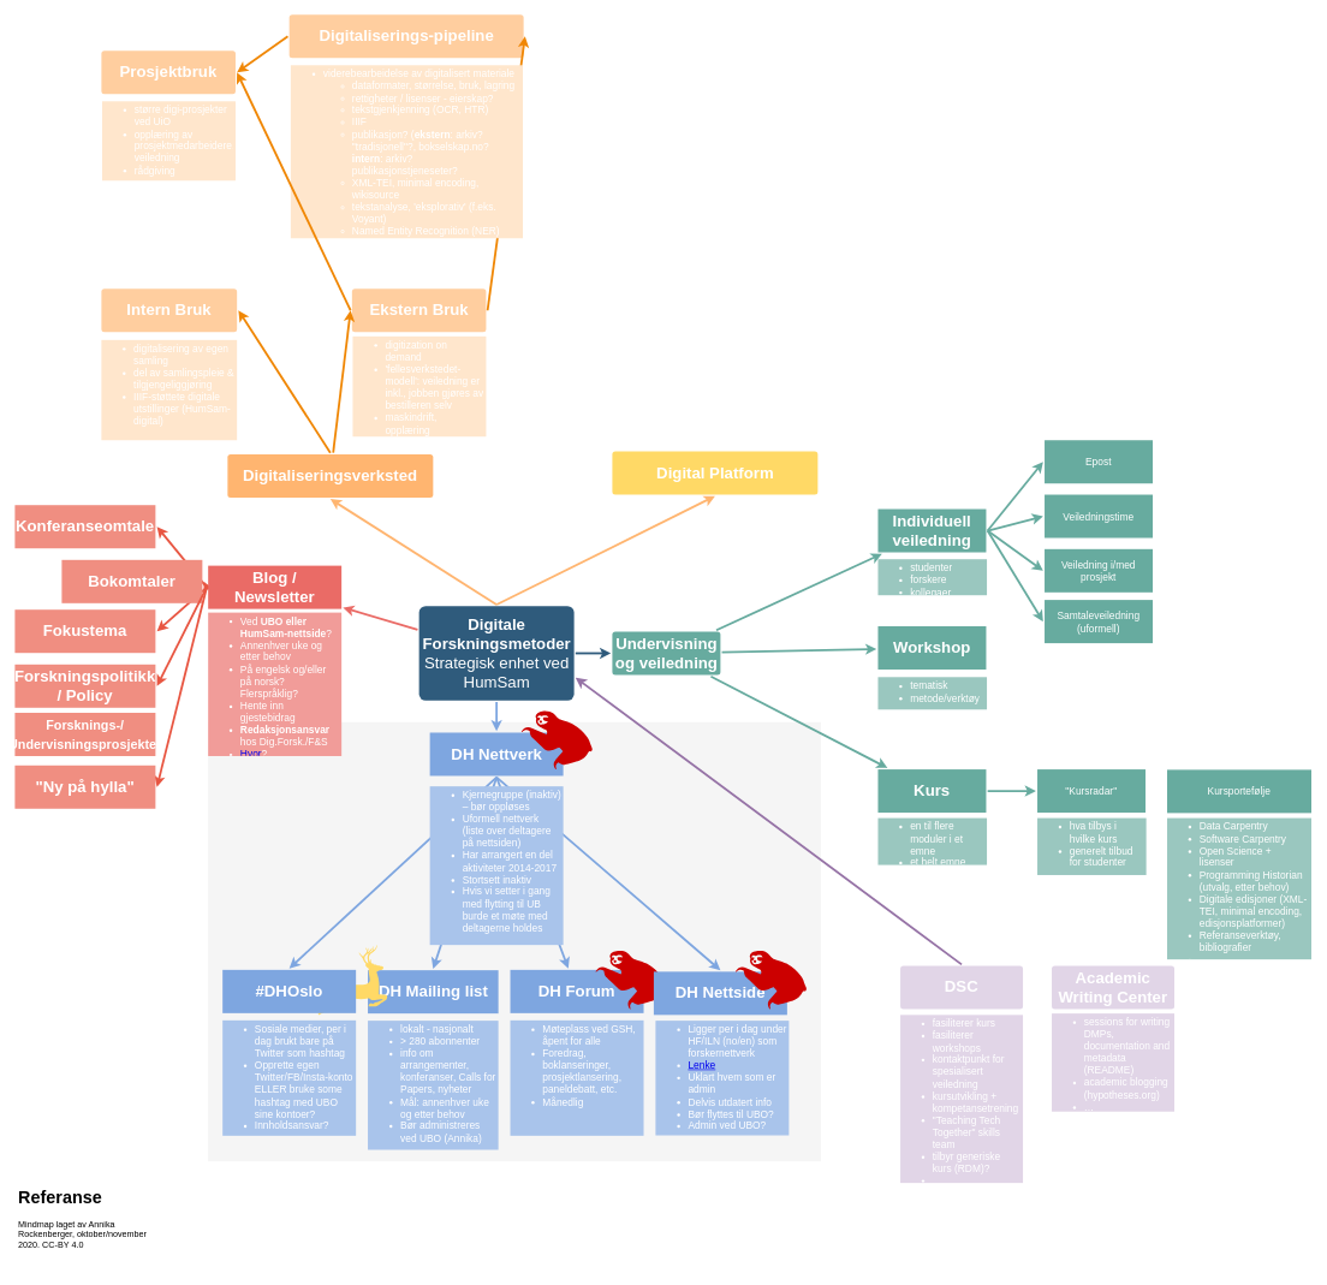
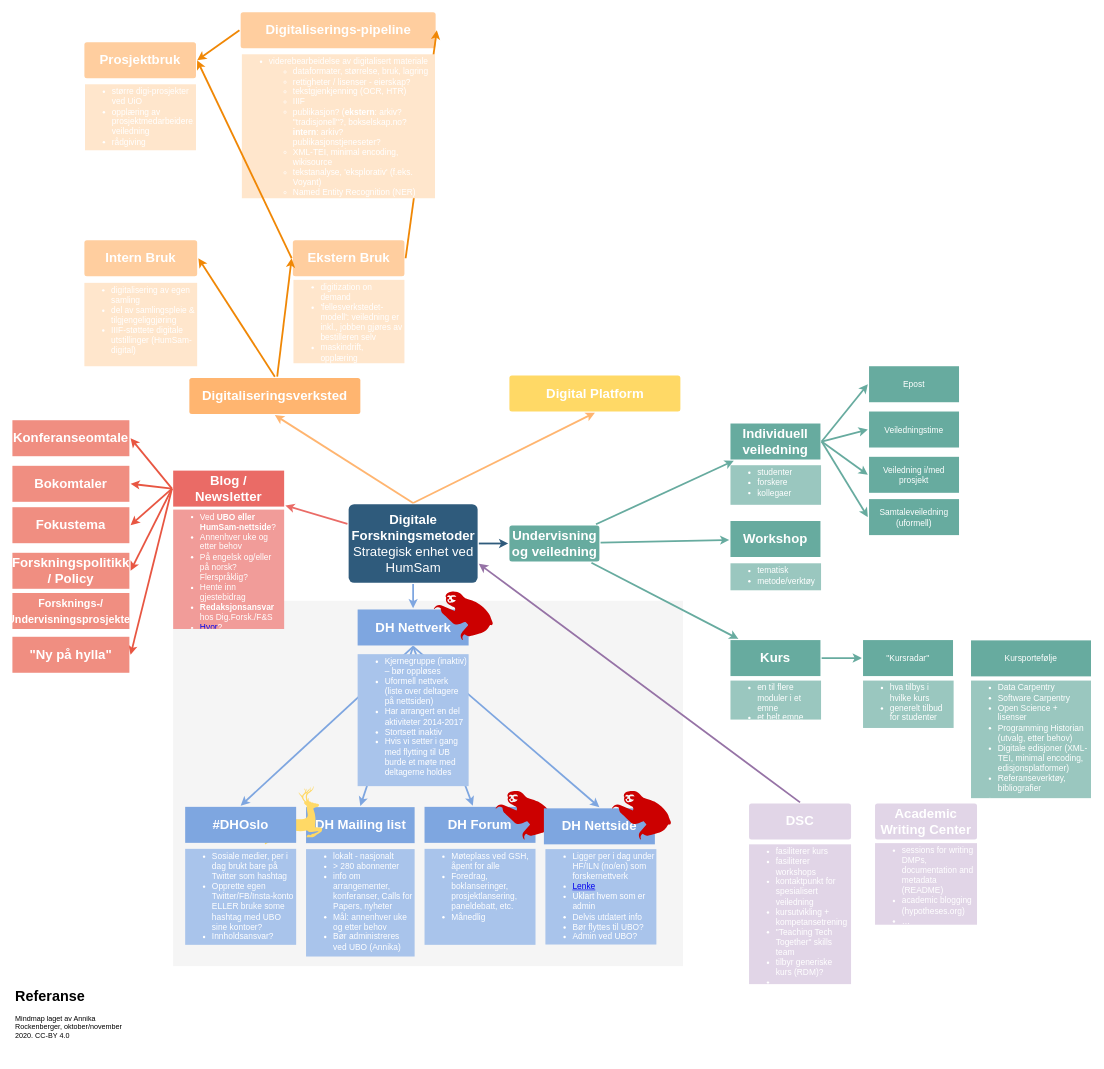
- <mxCell id="58" value="&lt;ul style=&quot;font-size: 14px&quot;&gt;&lt;li style=&quot;font-size: 14px&quot;&gt;studenter&lt;/li&gt;&lt;li style=&quot;font-size: 14px&quot;&gt;forskere&lt;/li&gt;&lt;li style=&quot;font-size: 14px&quot;&gt;kollegaer&lt;/li&gt;&lt;/ul&gt;&lt;p style=&quot;font-size: 14px&quot;&gt;&lt;/p&gt;" style="text;html=1;strokeColor=none;fillColor=#9AC7BF;spacing=5;spacingTop=-20;whiteSpace=wrap;overflow=hidden;rounded=0;fontColor=#FFFFFF;fontSize=14;" parent="1" vertex="1"><mxGeometry x="1217" y="775" width="151" height="50" as="geometry" /></mxCell>
+ <mxCell id="58" value="&lt;ul style=&quot;font-size: 14px&quot;&gt;&lt;li style=&quot;font-size: 14px&quot;&gt;studenter&lt;/li&gt;&lt;li style=&quot;font-size: 14px&quot;&gt;forskere&lt;/li&gt;&lt;li style=&quot;font-size: 14px&quot;&gt;kollegaer&lt;/li&gt;&lt;/ul&gt;&lt;p style=&quot;font-size: 14px&quot;&gt;&lt;/p&gt;" style="text;html=1;strokeColor=none;fillColor=#9AC7BF;spacing=5;spacingTop=-20;whiteSpace=wrap;overflow=hidden;rounded=0;fontColor=#FFFFFF;fontSize=14;" parent="1" vertex="1"><mxGeometry x="1217" y="775" width="151" height="66" as="geometry" /></mxCell>
- <mxCell id="14" value="Bokomtaler" style="rounded=0;whiteSpace=wrap;html=1;shadow=0;labelBackgroundColor=none;strokeColor=none;strokeWidth=3;fillColor=#f08e81;fontFamily=Helvetica;fontSize=22;fontColor=#FFFFFF;align=center;spacing=5;fontStyle=1;arcSize=7;perimeterSpacing=2;" parent="1" vertex="1"><mxGeometry x="85" y="776" width="195" height="60" as="geometry" /></mxCell>
+ <mxCell id="14" value="Bokomtaler" style="rounded=0;whiteSpace=wrap;html=1;shadow=0;labelBackgroundColor=none;strokeColor=none;strokeWidth=3;fillColor=#f08e81;fontFamily=Helvetica;fontSize=22;fontColor=#FFFFFF;align=center;spacing=5;fontStyle=1;arcSize=7;perimeterSpacing=2;" parent="1" vertex="1"><mxGeometry x="20" y="776" width="195" height="60" as="geometry" /></mxCell>
